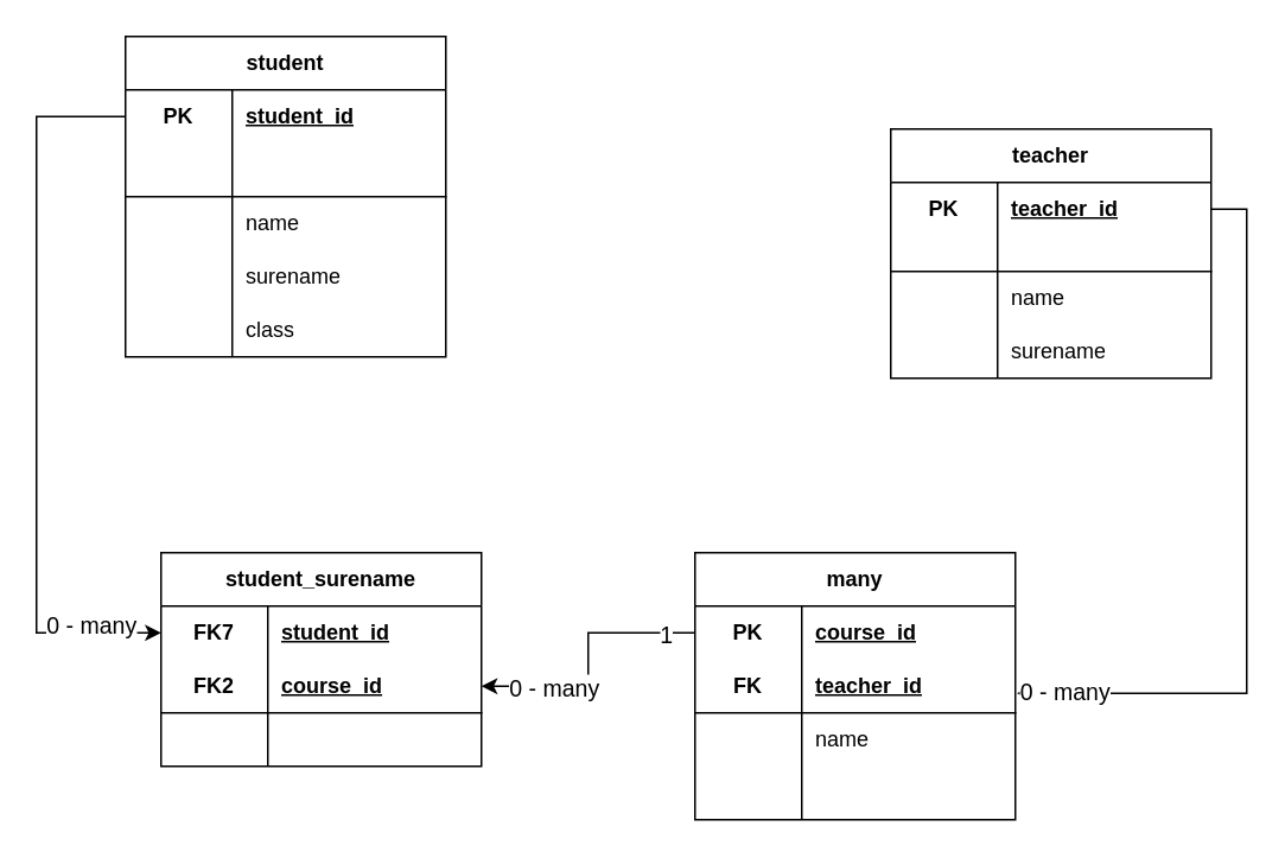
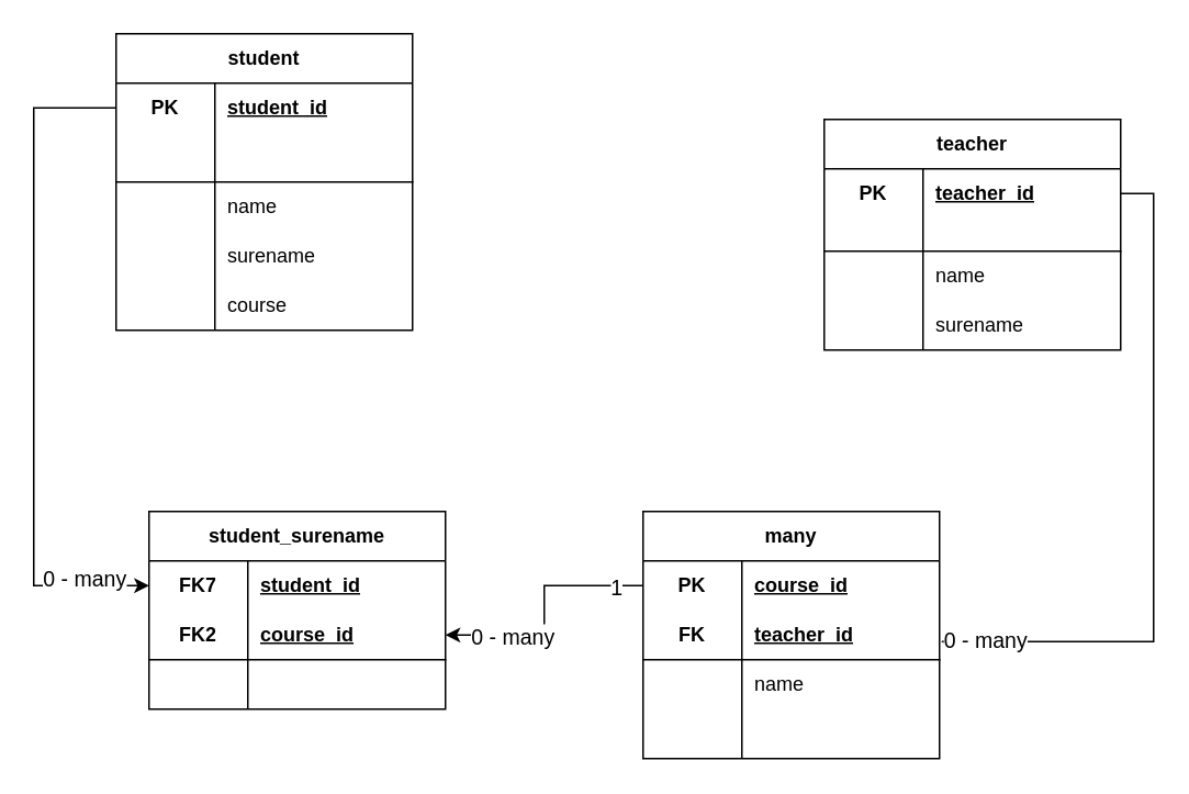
- <mxCell id="17" value="class" style="shape=partialRectangle;connectable=0;fillColor=none;top=0;left=0;bottom=0;right=0;align=left;spacingLeft=6;overflow=hidden;html=1;whiteSpace=wrap;" vertex="1" parent="15"><mxGeometry x="60" width="120" height="30" as="geometry"><mxRectangle width="120" height="30" as="alternateBounds" /></mxGeometry></mxCell>
+ <mxCell id="17" value="course" style="shape=partialRectangle;connectable=0;fillColor=none;top=0;left=0;bottom=0;right=0;align=left;spacingLeft=6;overflow=hidden;html=1;whiteSpace=wrap;" vertex="1" parent="15"><mxGeometry x="60" width="120" height="30" as="geometry"><mxRectangle width="120" height="30" as="alternateBounds" /></mxGeometry></mxCell>
